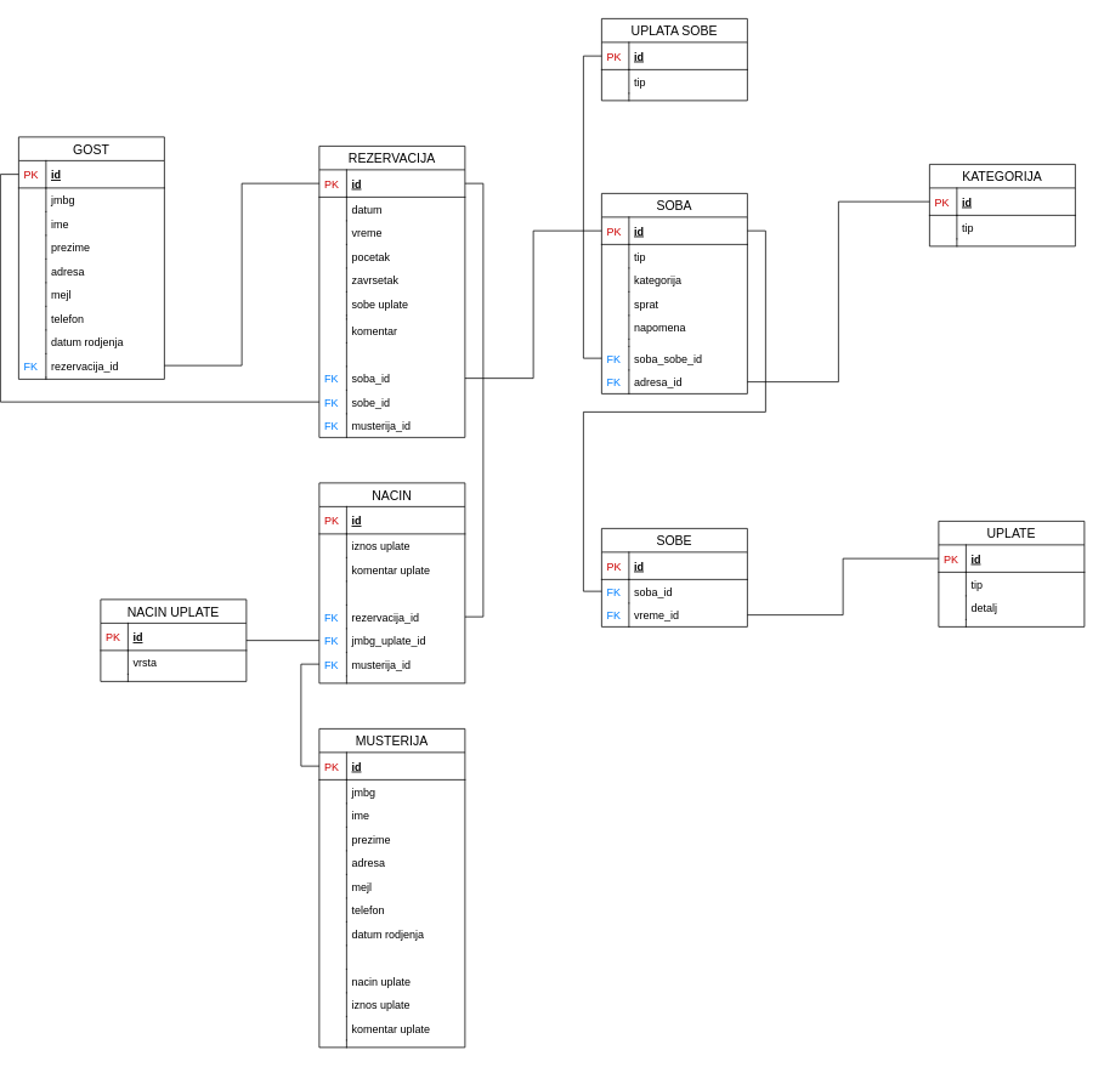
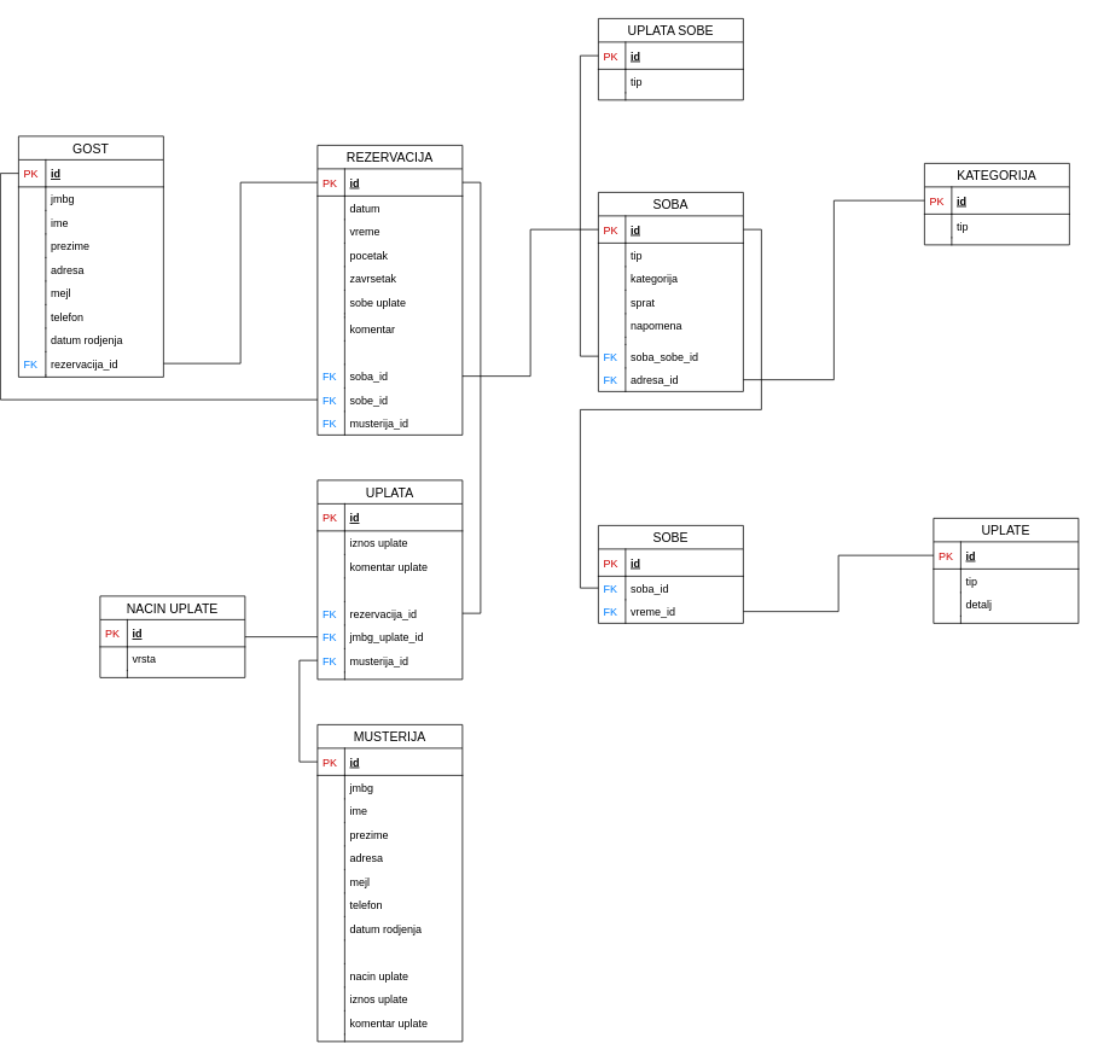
- <mxCell id="105" value="NACIN" style="swimlane;fontStyle=0;childLayout=stackLayout;horizontal=1;startSize=26;horizontalStack=0;resizeParent=1;resizeParentMax=0;resizeLast=0;collapsible=1;marginBottom=0;align=center;fontSize=14;" vertex="1" parent="1"><mxGeometry x="350" y="530" width="160" height="220" as="geometry"><mxRectangle x="-390" y="180" width="70" height="26" as="alternateBounds" /></mxGeometry></mxCell>
+ <mxCell id="105" value="UPLATA" style="swimlane;fontStyle=0;childLayout=stackLayout;horizontal=1;startSize=26;horizontalStack=0;resizeParent=1;resizeParentMax=0;resizeLast=0;collapsible=1;marginBottom=0;align=center;fontSize=14;" vertex="1" parent="1"><mxGeometry x="350" y="530" width="160" height="220" as="geometry"><mxRectangle x="-390" y="180" width="70" height="26" as="alternateBounds" /></mxGeometry></mxCell>
